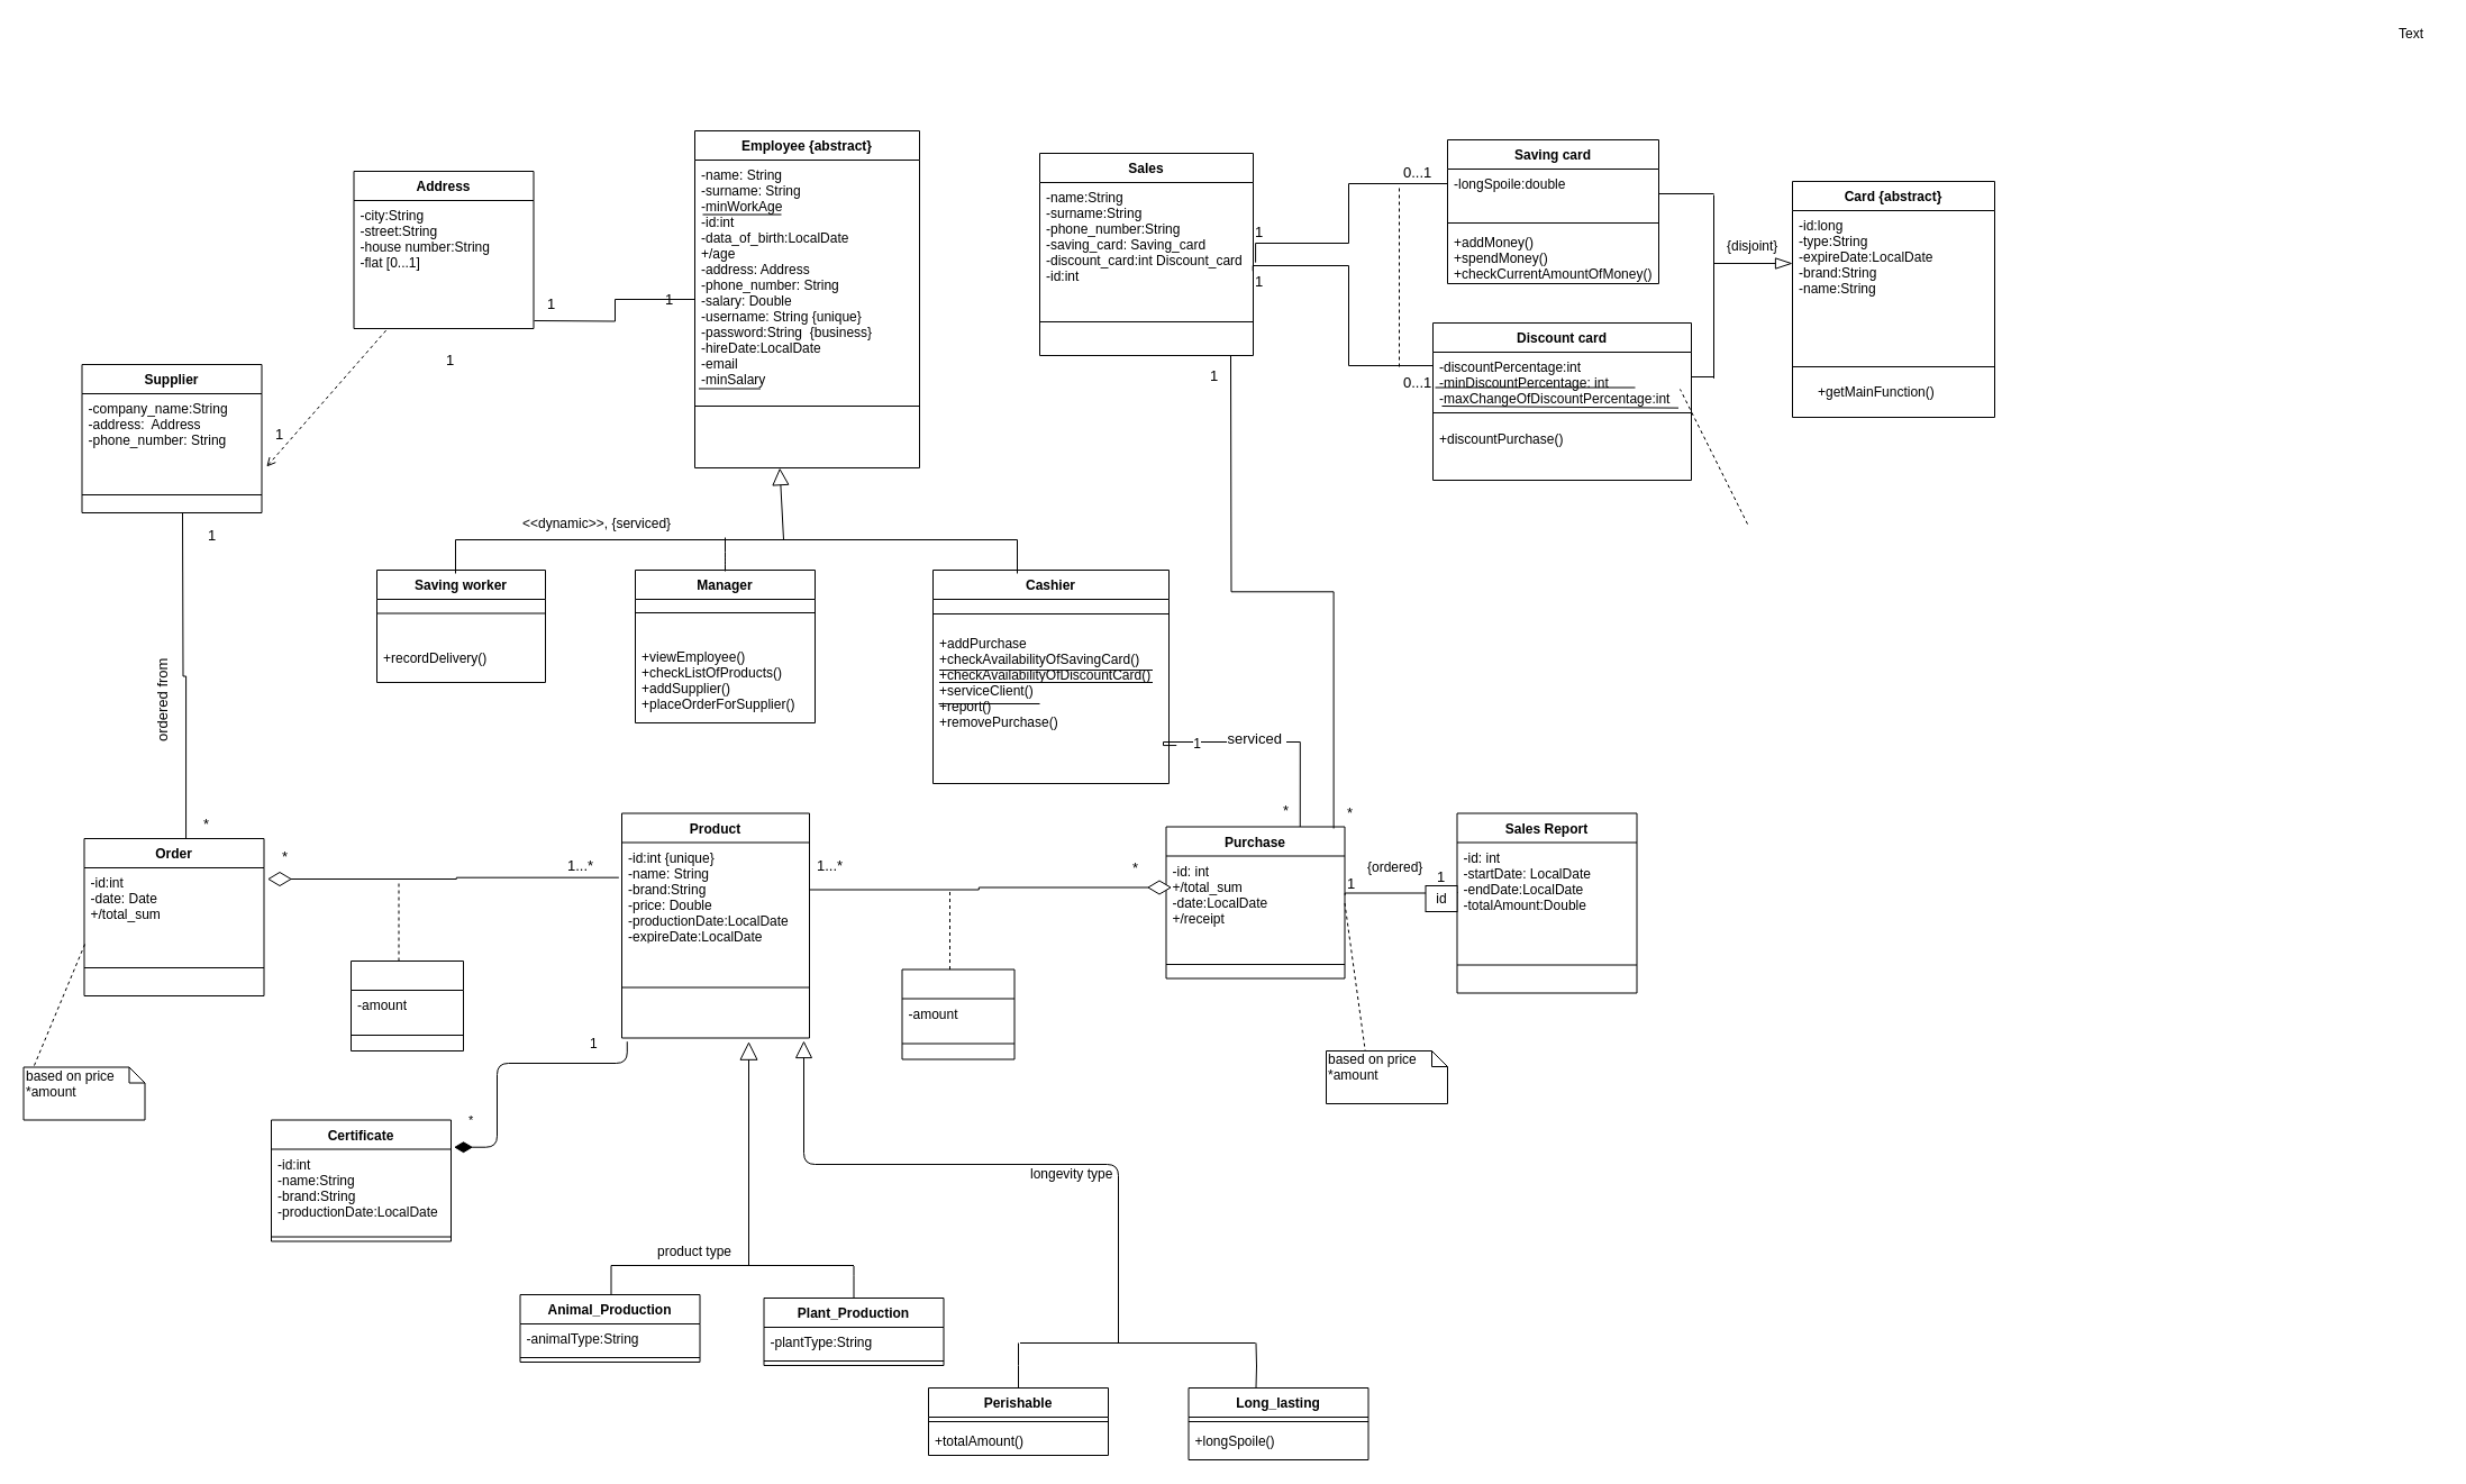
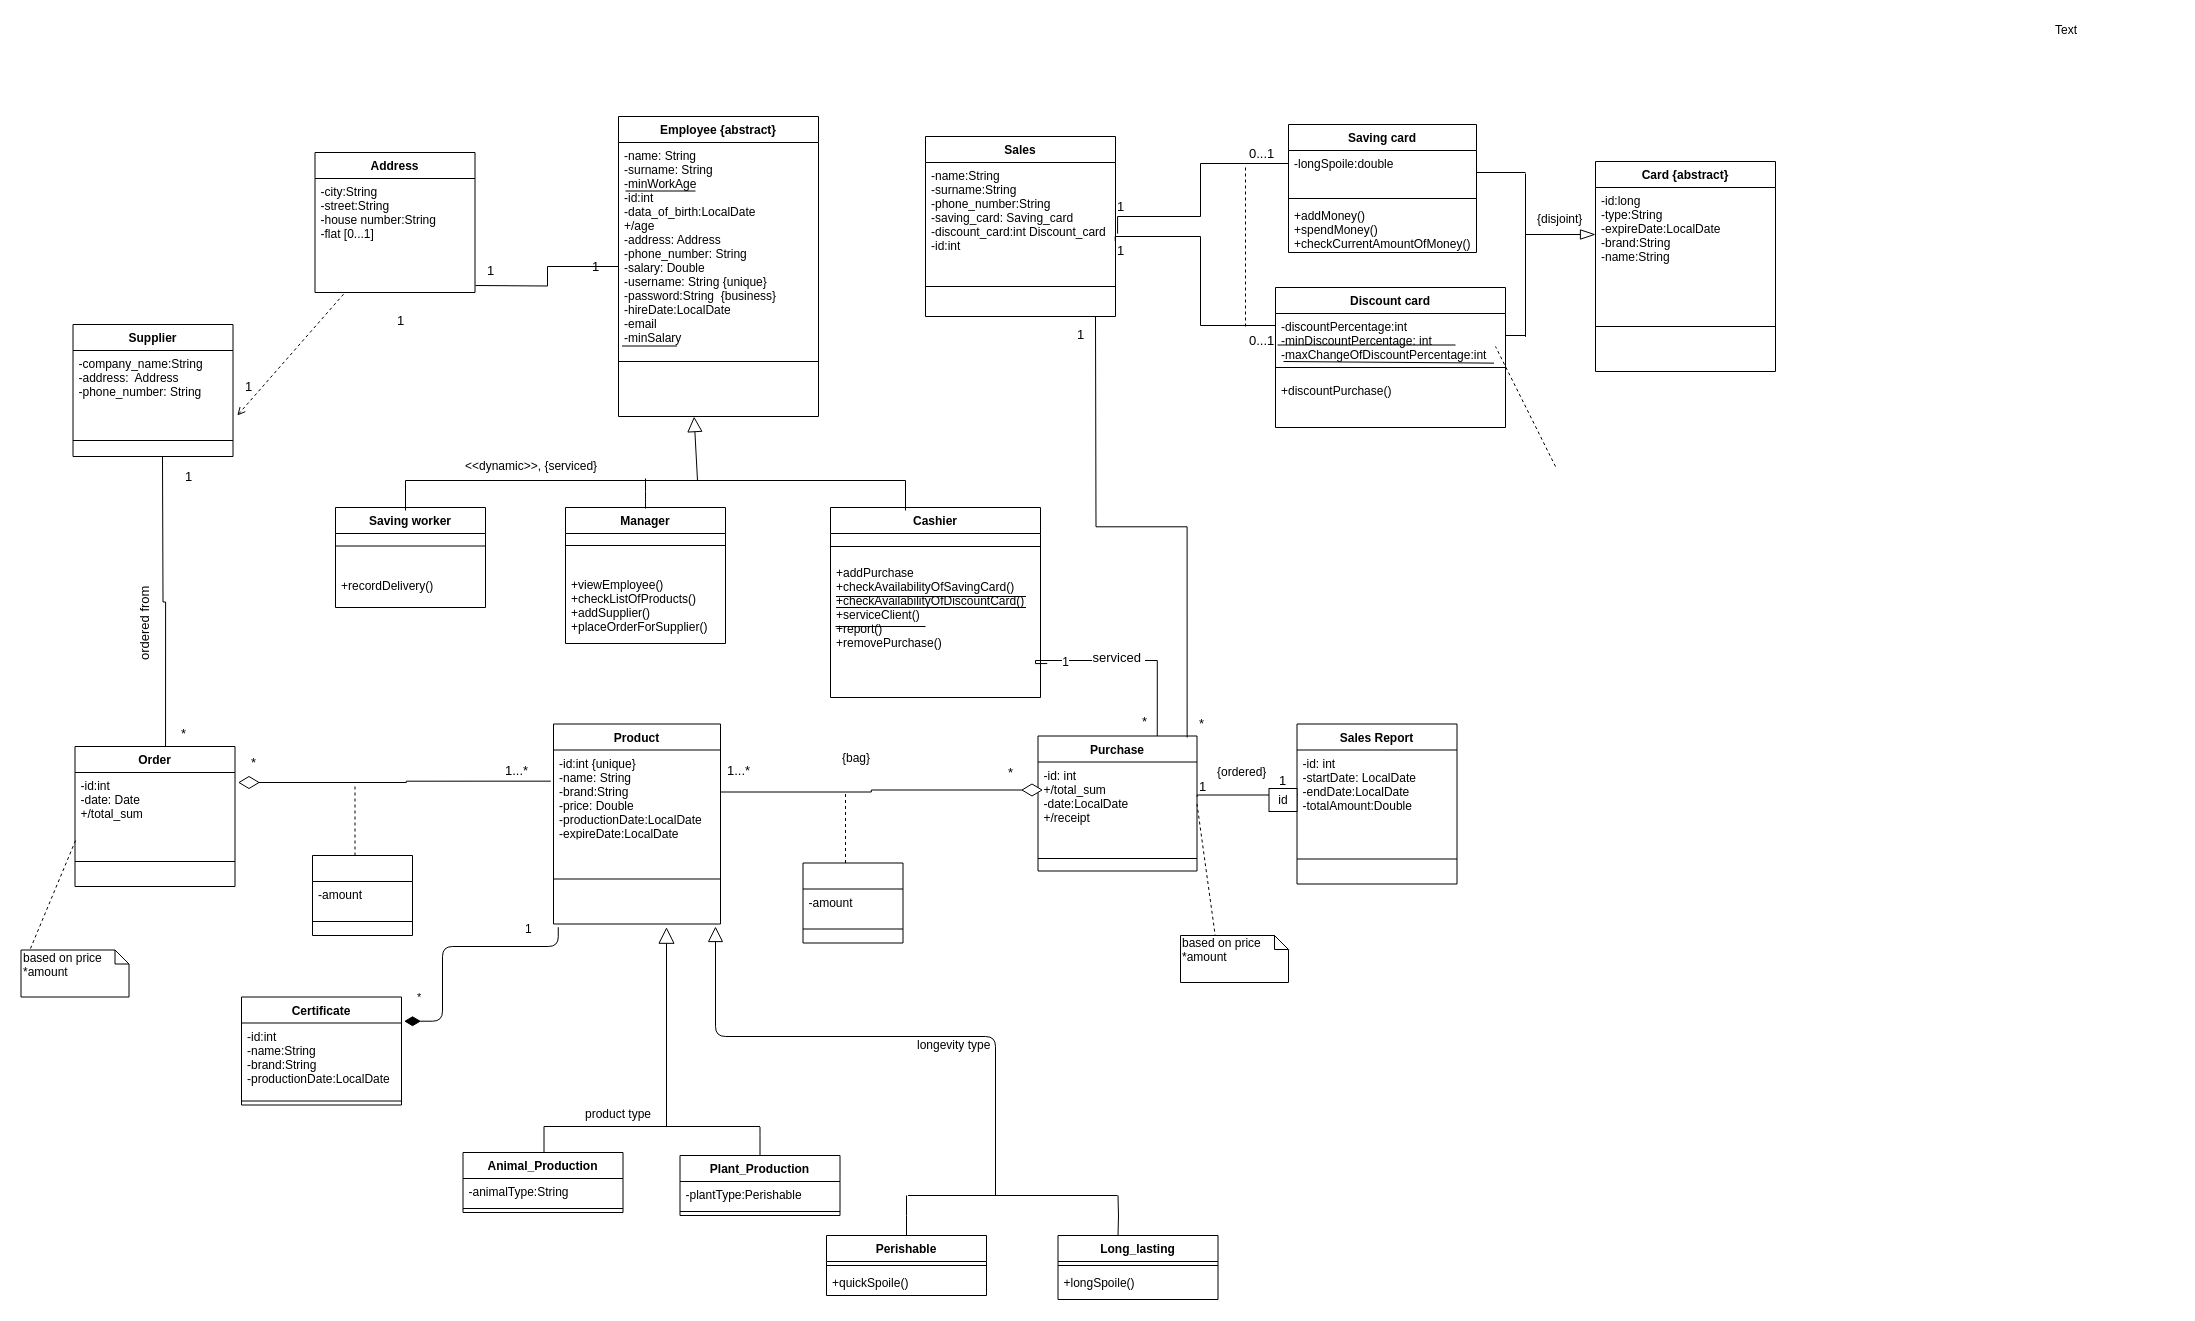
- <mxCell id="143" value="Text" style="text;html=1;resizable=0;points=[];autosize=1;align=left;verticalAlign=top;spacingTop=-4;" vertex="1" parent="1"><mxGeometry x="2133" y="20" width="40" height="20" as="geometry" /></mxCell>
+ <mxCell id="143" value="Text" style="text;html=1;resizable=0;points=[];autosize=1;align=left;verticalAlign=top;spacingTop=-4;" vertex="1" parent="1"><mxGeometry x="2053" y="20" width="40" height="20" as="geometry" /></mxCell>
- <mxCell id="118" value="+getMainFunction()" style="text;html=1;resizable=0;points=[];autosize=1;align=left;verticalAlign=top;spacingTop=-4;" parent="1" vertex="1"><mxGeometry x="1616" y="339" width="120" height="20" as="geometry" /></mxCell>
+ <mxCell id="117" value="{bag}" style="text;html=1;resizable=0;points=[];autosize=1;align=left;verticalAlign=top;spacingTop=-4;" parent="1" vertex="1"><mxGeometry x="839.5" y="748" width="40" height="20" as="geometry" /></mxCell>
- <mxCell id="97" value="-plantType:String" style="text;strokeColor=none;fillColor=none;align=left;verticalAlign=top;spacingLeft=4;spacingRight=4;overflow=hidden;rotatable=0;points=[[0,0.5],[1,0.5]];portConstraint=eastwest;" parent="96" vertex="1"><mxGeometry y="26" width="160" height="26" as="geometry" /></mxCell>
+ <mxCell id="97" value="-plantType:Perishable" style="text;strokeColor=none;fillColor=none;align=left;verticalAlign=top;spacingLeft=4;spacingRight=4;overflow=hidden;rotatable=0;points=[[0,0.5],[1,0.5]];portConstraint=eastwest;" parent="96" vertex="1"><mxGeometry y="26" width="160" height="26" as="geometry" /></mxCell>
- <mxCell id="102" value="+totalAmount()" style="text;strokeColor=none;fillColor=none;align=left;verticalAlign=top;spacingLeft=4;spacingRight=4;overflow=hidden;rotatable=0;points=[[0,0.5],[1,0.5]];portConstraint=eastwest;" parent="100" vertex="1"><mxGeometry y="34" width="160" height="26" as="geometry" /></mxCell>
+ <mxCell id="102" value="+quickSpoile()" style="text;strokeColor=none;fillColor=none;align=left;verticalAlign=top;spacingLeft=4;spacingRight=4;overflow=hidden;rotatable=0;points=[[0,0.5],[1,0.5]];portConstraint=eastwest;" parent="100" vertex="1"><mxGeometry y="34" width="160" height="26" as="geometry" /></mxCell>
